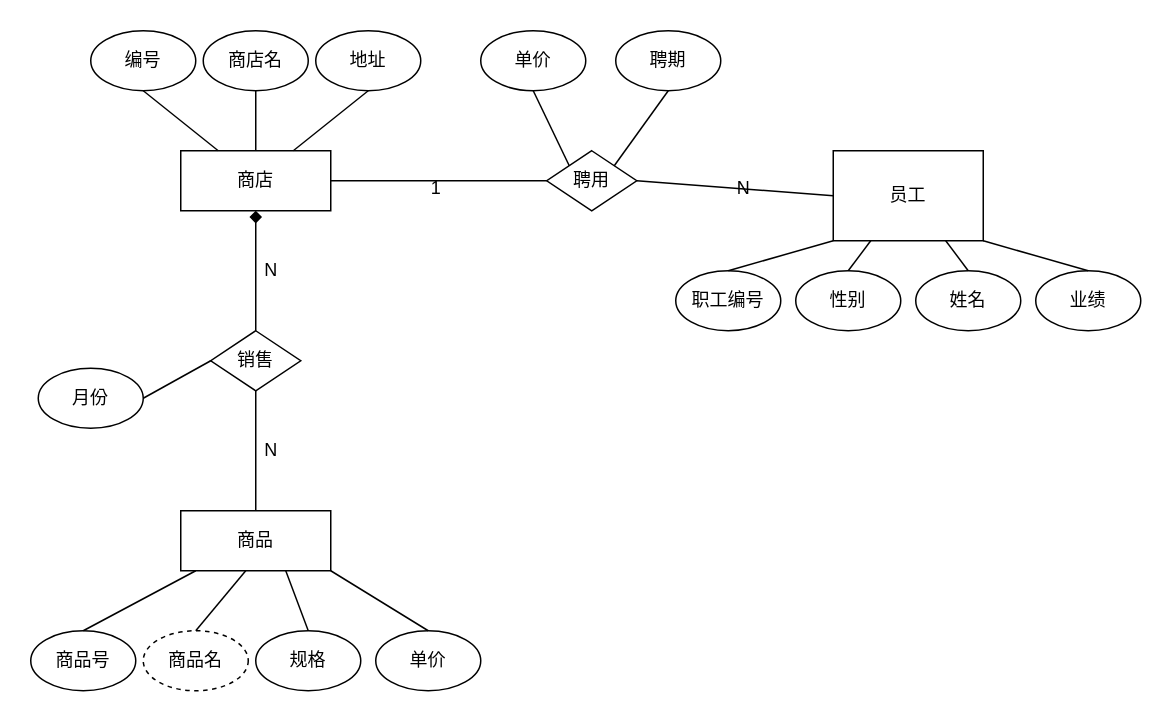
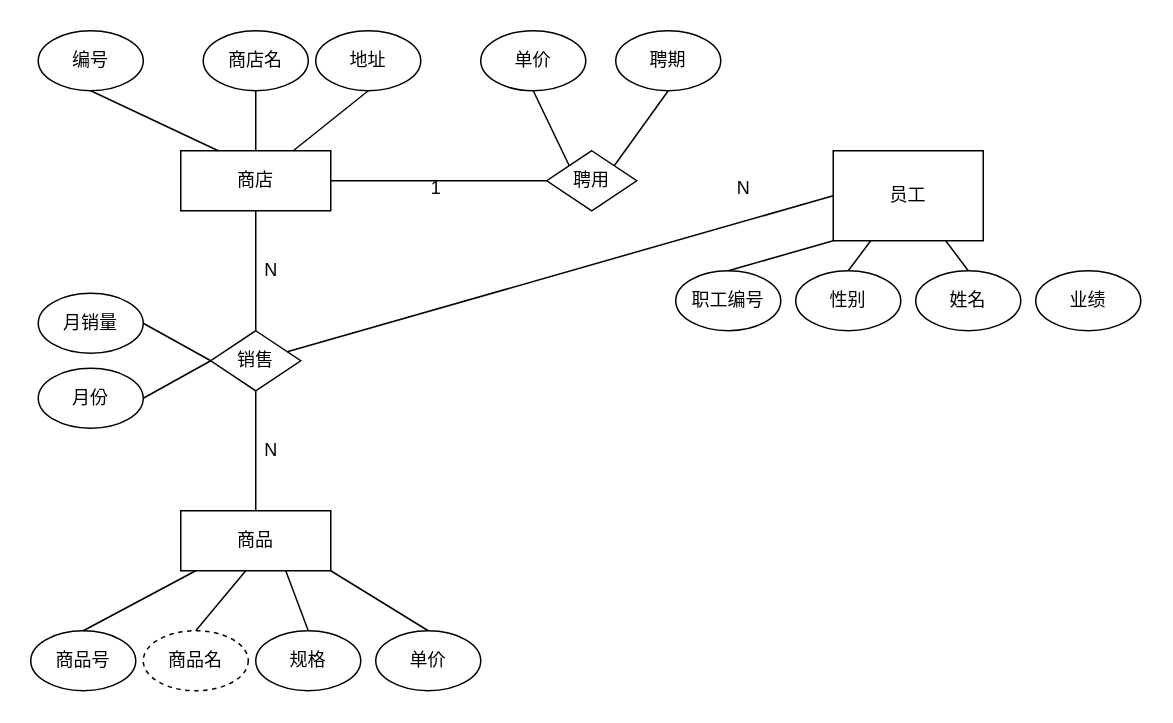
- <mxCell id="3" value="编号" style="ellipse;whiteSpace=wrap;html=1;" vertex="1" parent="1"><mxGeometry x="60" y="20" width="70" height="40" as="geometry" /></mxCell>
+ <mxCell id="3" value="编号" style="ellipse;whiteSpace=wrap;html=1;" vertex="1" parent="1"><mxGeometry x="25" y="20" width="70" height="40" as="geometry" /></mxCell>
- <mxCell id="39" value="" style="endArrow=none;html=1;rounded=0;entryX=1;entryY=0.5;entryDx=0;entryDy=0;exitX=0;exitY=0.5;exitDx=0;exitDy=0;" edge="1" parent="1" source="12" target="34"><mxGeometry width="50" height="50" relative="1" as="geometry"><mxPoint x="420" y="270" as="sourcePoint" /><mxPoint x="470" y="220" as="targetPoint" /></mxGeometry></mxCell>
+ <mxCell id="39" value="" style="endArrow=none;html=1;rounded=0;exitX=0;exitY=0.5;exitDx=0;exitDy=0;" edge="1" parent="1" source="12" target="16"><mxGeometry width="50" height="50" relative="1" as="geometry"><mxPoint x="420" y="270" as="sourcePoint" /><mxPoint x="470" y="220" as="targetPoint" /></mxGeometry></mxCell>
- <mxCell id="17" value="" style="endArrow=diamond;html=1;rounded=0;entryX=0.5;entryY=1;entryDx=0;entryDy=0;exitX=0.5;exitY=0;exitDx=0;exitDy=0;" edge="1" parent="1" source="16" target="2"><mxGeometry width="50" height="50" relative="1" as="geometry"><mxPoint x="300" y="280" as="sourcePoint" /><mxPoint x="170" y="160" as="targetPoint" /></mxGeometry></mxCell>
+ <mxCell id="17" value="" style="endArrow=none;html=1;rounded=0;entryX=0.5;entryY=1;entryDx=0;entryDy=0;exitX=0.5;exitY=0;exitDx=0;exitDy=0;" edge="1" parent="1" source="16" target="2"><mxGeometry width="50" height="50" relative="1" as="geometry"><mxPoint x="300" y="280" as="sourcePoint" /><mxPoint x="170" y="160" as="targetPoint" /></mxGeometry></mxCell>
- <mxCell id="32" value="" style="endArrow=none;html=1;rounded=0;exitX=0.5;exitY=0;exitDx=0;exitDy=0;entryX=1;entryY=1;entryDx=0;entryDy=0;" edge="1" parent="1" source="13" target="12"><mxGeometry width="50" height="50" relative="1" as="geometry"><mxPoint x="735" y="150" as="sourcePoint" /><mxPoint x="785" y="100" as="targetPoint" /></mxGeometry></mxCell>
+ <mxCell id="19" value="月销量" style="ellipse;whiteSpace=wrap;html=1;" vertex="1" parent="1"><mxGeometry x="25" y="195" width="70" height="40" as="geometry" /></mxCell>
+ <mxCell id="20" value="" style="endArrow=none;html=1;rounded=0;exitX=1;exitY=0.5;exitDx=0;exitDy=0;entryX=0;entryY=0.5;entryDx=0;entryDy=0;" edge="1" parent="1" source="19" target="16"><mxGeometry width="50" height="50" relative="1" as="geometry"><mxPoint x="90" y="300" as="sourcePoint" /><mxPoint x="140" y="250" as="targetPoint" /></mxGeometry></mxCell>
